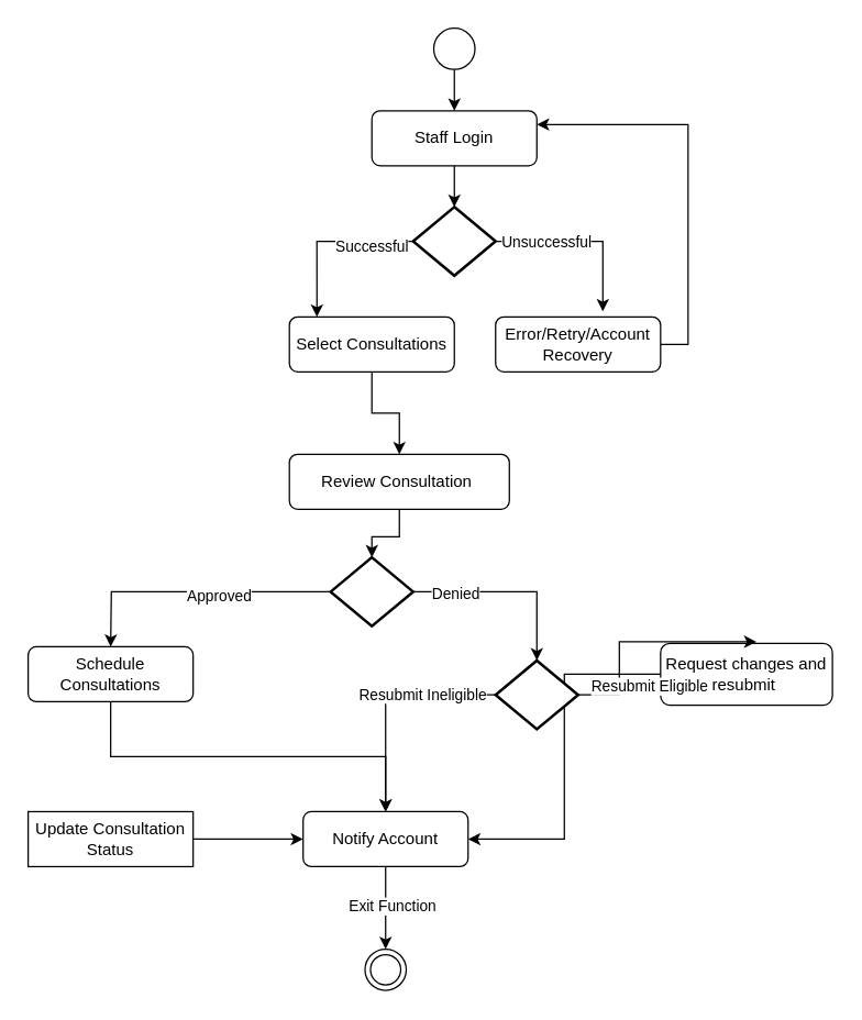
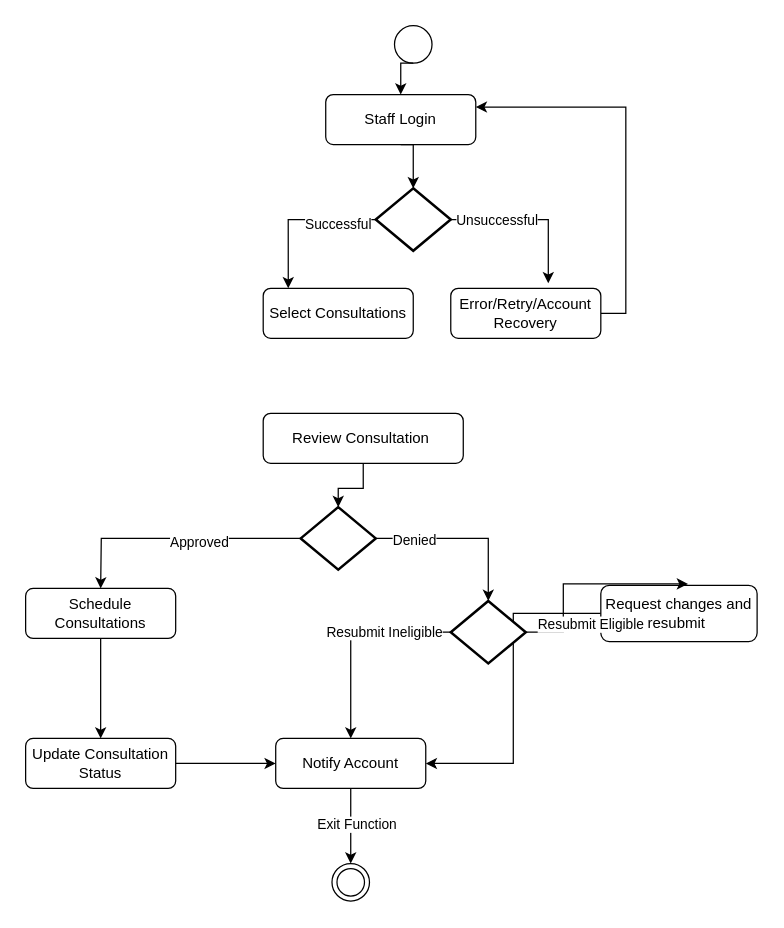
- <mxCell id="3" value="Staff Login" style="rounded=1;whiteSpace=wrap;html=1;fontSize=12;glass=0;strokeWidth=1;shadow=0;perimeter=rectanglePerimeter;" parent="1" vertex="1"><mxGeometry x="270" y="80" width="120" height="40" as="geometry" /></mxCell>
+ <mxCell id="3" value="Staff Login" style="rounded=1;whiteSpace=wrap;html=1;fontSize=12;glass=0;strokeWidth=1;shadow=0;perimeter=rectanglePerimeter;" parent="1" vertex="1"><mxGeometry x="260" y="75" width="120" height="40" as="geometry" /></mxCell>
- <mxCell id="7" style="edgeStyle=orthogonalEdgeStyle;rounded=0;orthogonalLoop=1;jettySize=auto;html=1;exitX=0.5;exitY=1;exitDx=0;exitDy=0;entryX=0.5;entryY=0;entryDx=0;entryDy=0;" parent="1" source="8" target="15" edge="1"><mxGeometry relative="1" as="geometry" /></mxCell>
- <mxCell id="20" style="edgeStyle=orthogonalEdgeStyle;rounded=0;orthogonalLoop=1;jettySize=auto;html=1;exitX=0.5;exitY=1;exitDx=0;exitDy=0;" parent="1" source="21" target="26" edge="1"><mxGeometry relative="1" as="geometry" /></mxCell>
+ <mxCell id="20" style="edgeStyle=orthogonalEdgeStyle;rounded=0;orthogonalLoop=1;jettySize=auto;html=1;exitX=0.5;exitY=1;exitDx=0;exitDy=0;entryX=0.5;entryY=0;entryDx=0;entryDy=0;" parent="1" source="21" target="36" edge="1"><mxGeometry relative="1" as="geometry" /></mxCell>
- <mxCell id="36" value="Update Consultation Status" style="whiteSpace=wrap;html=1;glass=0;strokeWidth=1;shadow=0;rounded=0;" parent="1" vertex="1"><mxGeometry x="20" y="590" width="120" height="40" as="geometry" /></mxCell>
+ <mxCell id="36" value="Update Consultation Status" style="rounded=1;whiteSpace=wrap;html=1;glass=0;strokeWidth=1;shadow=0;" parent="1" vertex="1"><mxGeometry x="20" y="590" width="120" height="40" as="geometry" /></mxCell>
